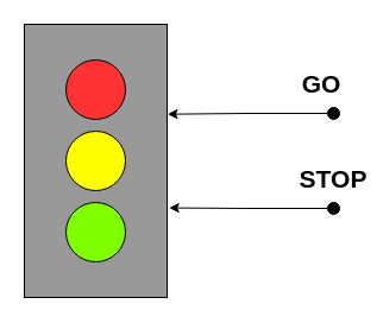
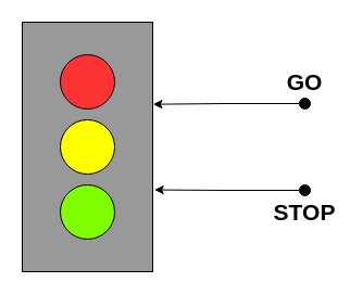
- <mxCell id="10" value="GO" style="text;html=1;strokeColor=none;fillColor=none;align=center;verticalAlign=middle;whiteSpace=wrap;rounded=0;fontStyle=1;fontSize=21;" vertex="1" parent="1"><mxGeometry x="250" y="60" width="40" height="20" as="geometry" /></mxCell>
+ <mxCell id="10" value="GO" style="text;html=1;strokeColor=none;fillColor=none;align=center;verticalAlign=middle;whiteSpace=wrap;rounded=0;fontStyle=1;fontSize=21;" vertex="1" parent="1"><mxGeometry x="260" y="65" width="40" height="20" as="geometry" /></mxCell>
- <mxCell id="11" value="STOP" style="text;html=1;strokeColor=none;fillColor=none;align=center;verticalAlign=middle;whiteSpace=wrap;rounded=0;fontStyle=1;fontSize=21;" vertex="1" parent="1"><mxGeometry x="260" y="140" width="40" height="20" as="geometry" /></mxCell>
+ <mxCell id="11" value="STOP" style="text;html=1;strokeColor=none;fillColor=none;align=center;verticalAlign=middle;whiteSpace=wrap;rounded=0;fontStyle=1;fontSize=21;" vertex="1" parent="1"><mxGeometry x="260" y="185" width="40" height="20" as="geometry" /></mxCell>
